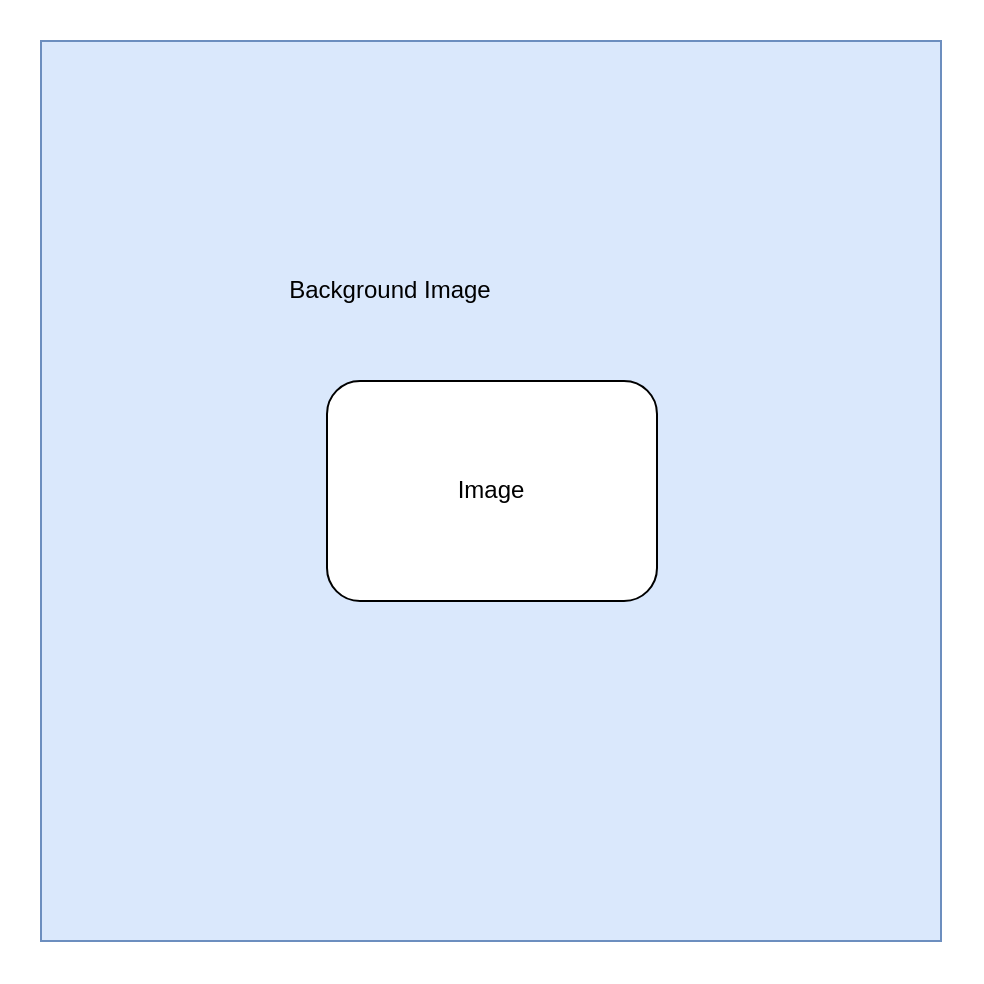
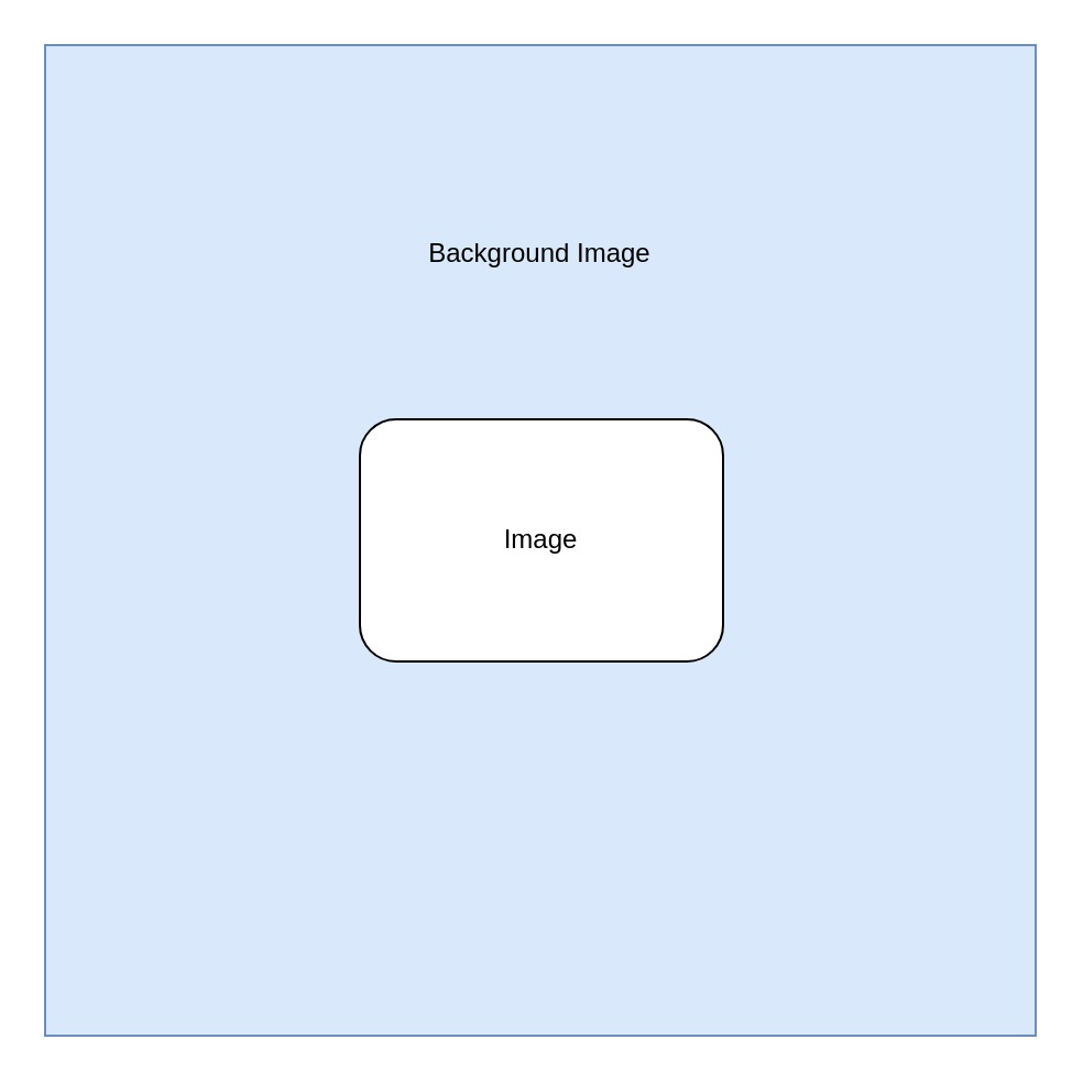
- <mxCell id="4" value="Background Image" style="text;html=1;strokeColor=none;fillColor=none;align=center;verticalAlign=middle;whiteSpace=wrap;rounded=0;" parent="1" vertex="1"><mxGeometry x="143" y="135" width="104" height="20" as="geometry" /></mxCell>
+ <mxCell id="4" value="Background Image" style="text;html=1;strokeColor=none;fillColor=none;align=center;verticalAlign=middle;whiteSpace=wrap;rounded=0;" parent="1" vertex="1"><mxGeometry x="193" y="105" width="104" height="20" as="geometry" /></mxCell>
